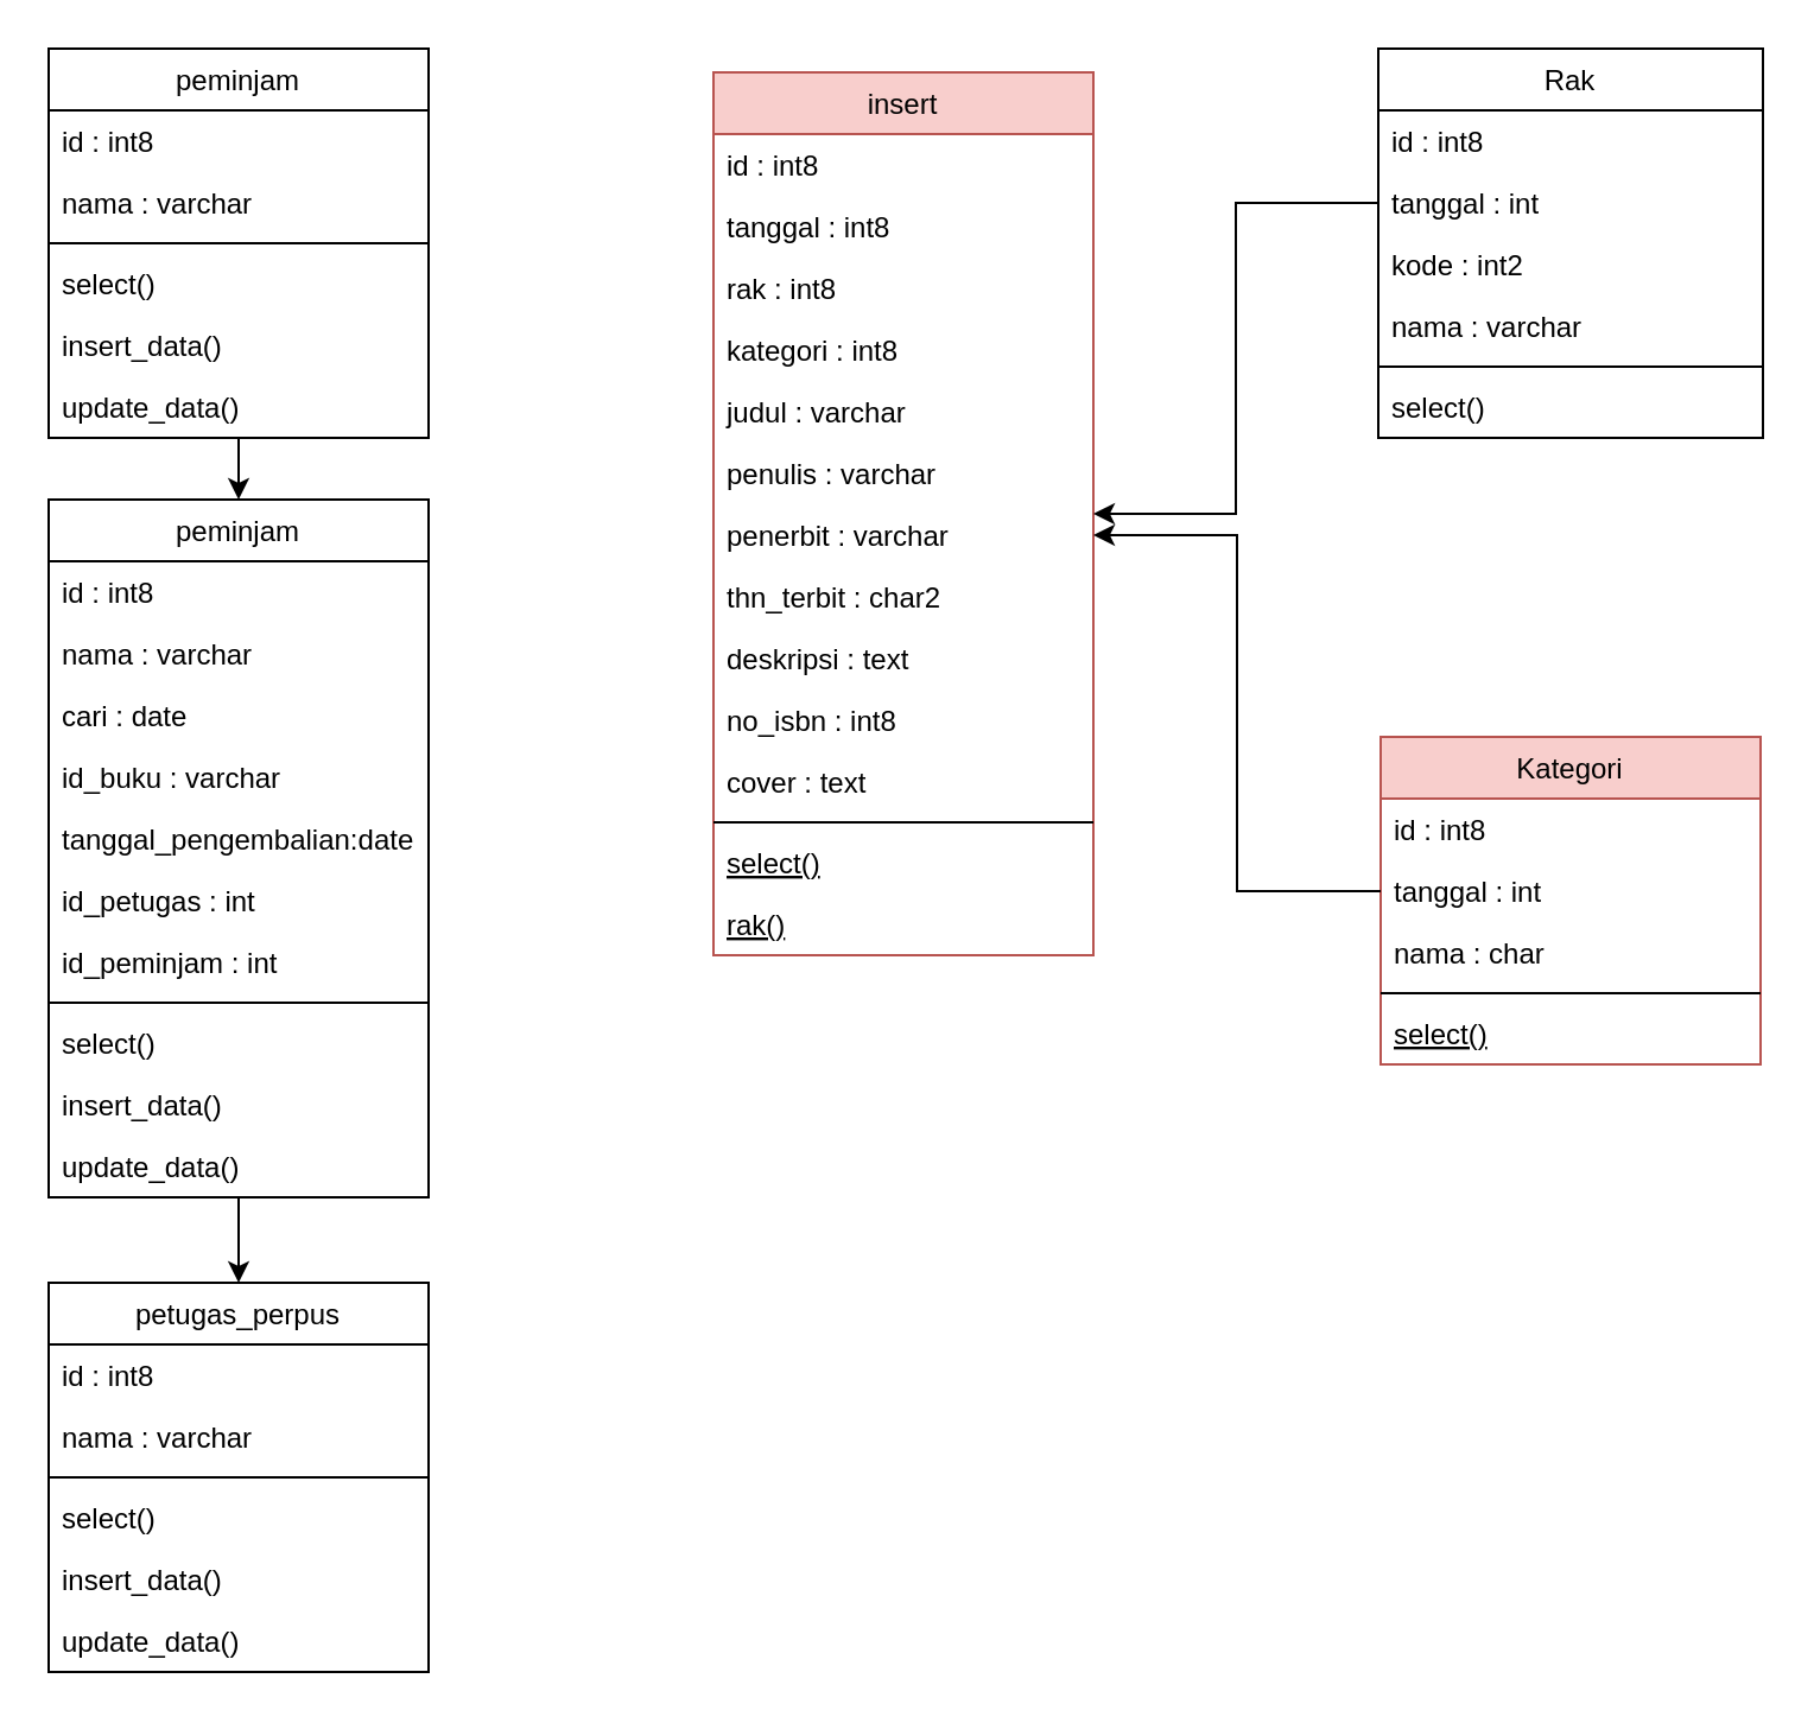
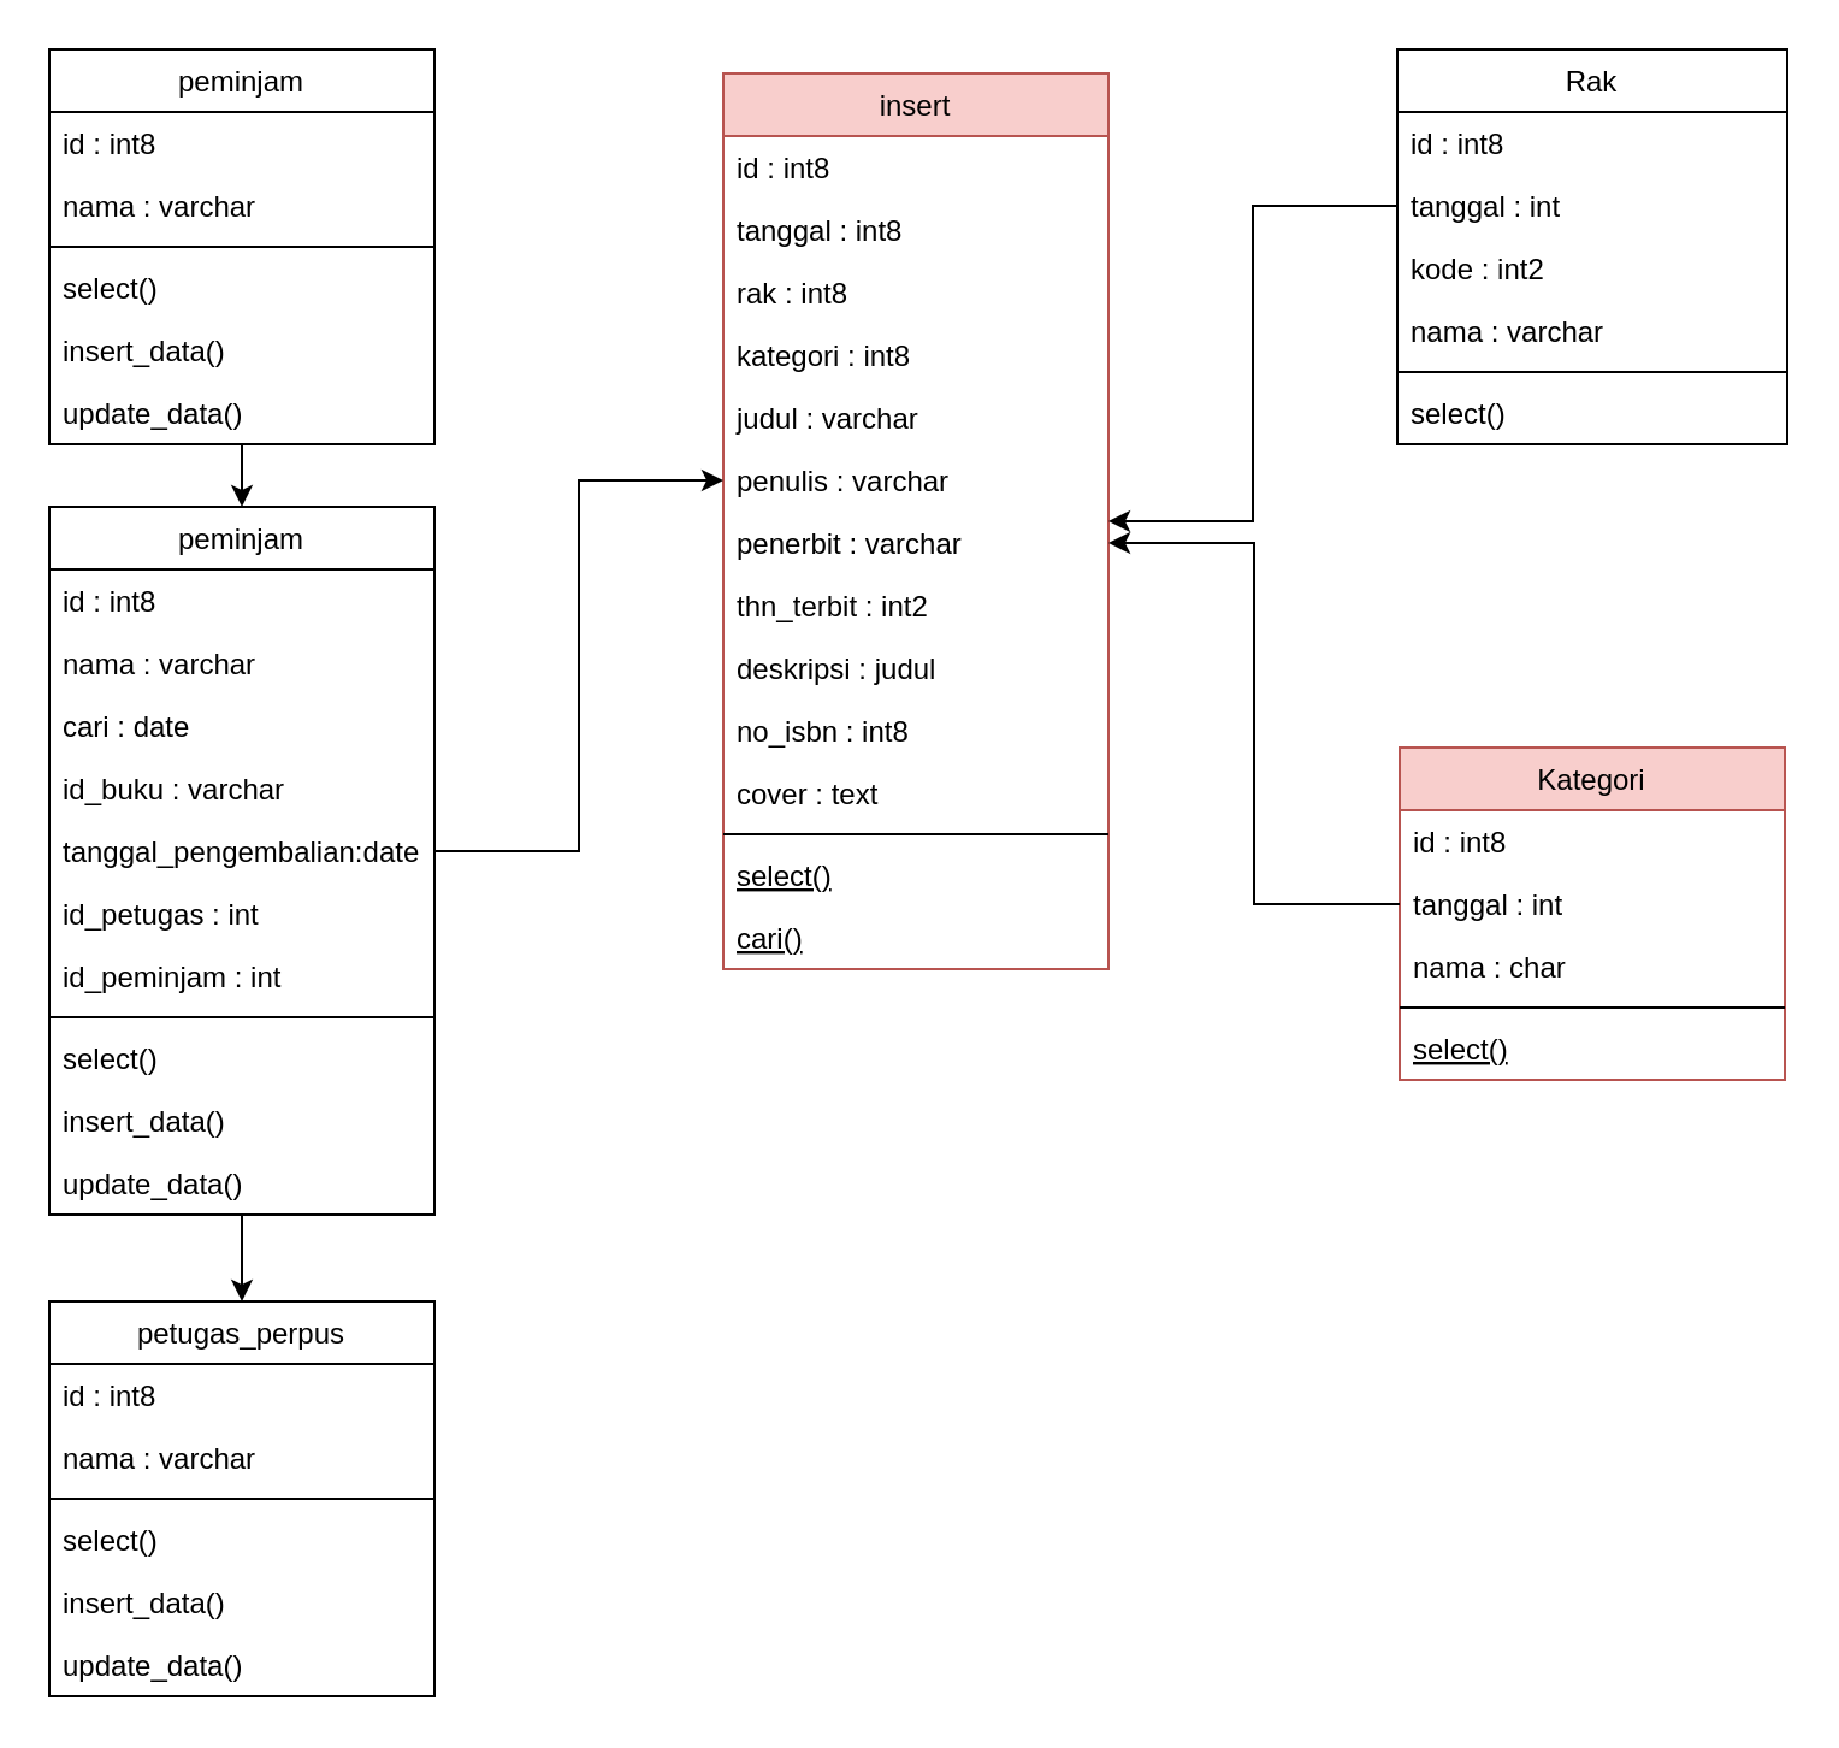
- <mxCell id="23" value="thn_terbit : char2" style="text;align=left;verticalAlign=top;spacingLeft=4;spacingRight=4;overflow=hidden;rotatable=0;points=[[0,0.5],[1,0.5]];portConstraint=eastwest;rounded=0;shadow=0;html=0;" vertex="1" parent="15"><mxGeometry y="208" width="160" height="26" as="geometry" /></mxCell>
+ <mxCell id="23" value="thn_terbit : int2" style="text;align=left;verticalAlign=top;spacingLeft=4;spacingRight=4;overflow=hidden;rotatable=0;points=[[0,0.5],[1,0.5]];portConstraint=eastwest;rounded=0;shadow=0;html=0;" vertex="1" parent="15"><mxGeometry y="208" width="160" height="26" as="geometry" /></mxCell>
- <mxCell id="24" value="deskripsi : text" style="text;align=left;verticalAlign=top;spacingLeft=4;spacingRight=4;overflow=hidden;rotatable=0;points=[[0,0.5],[1,0.5]];portConstraint=eastwest;rounded=0;shadow=0;html=0;" vertex="1" parent="15"><mxGeometry y="234" width="160" height="26" as="geometry" /></mxCell>
+ <mxCell id="24" value="deskripsi : judul" style="text;align=left;verticalAlign=top;spacingLeft=4;spacingRight=4;overflow=hidden;rotatable=0;points=[[0,0.5],[1,0.5]];portConstraint=eastwest;rounded=0;shadow=0;html=0;" vertex="1" parent="15"><mxGeometry y="234" width="160" height="26" as="geometry" /></mxCell>
+ <mxCell id="60" style="edgeStyle=orthogonalEdgeStyle;rounded=0;orthogonalLoop=1;jettySize=auto;html=1;entryX=0;entryY=0.5;entryDx=0;entryDy=0;" edge="1" parent="1" source="46" target="21"><mxGeometry relative="1" as="geometry" /></mxCell>
- <mxCell id="29" value="rak()" style="text;align=left;verticalAlign=top;spacingLeft=4;spacingRight=4;overflow=hidden;rotatable=0;points=[[0,0.5],[1,0.5]];portConstraint=eastwest;fontStyle=4" vertex="1" parent="15"><mxGeometry y="346" width="160" height="26" as="geometry" /></mxCell>
+ <mxCell id="29" value="cari()" style="text;align=left;verticalAlign=top;spacingLeft=4;spacingRight=4;overflow=hidden;rotatable=0;points=[[0,0.5],[1,0.5]];portConstraint=eastwest;fontStyle=4" vertex="1" parent="15"><mxGeometry y="346" width="160" height="26" as="geometry" /></mxCell>
